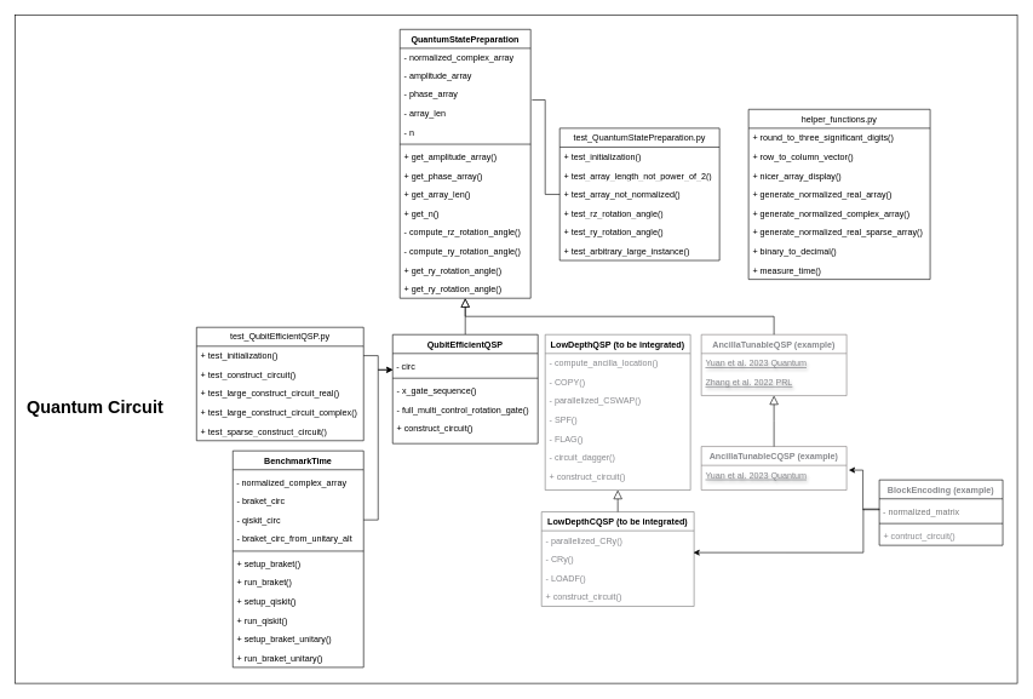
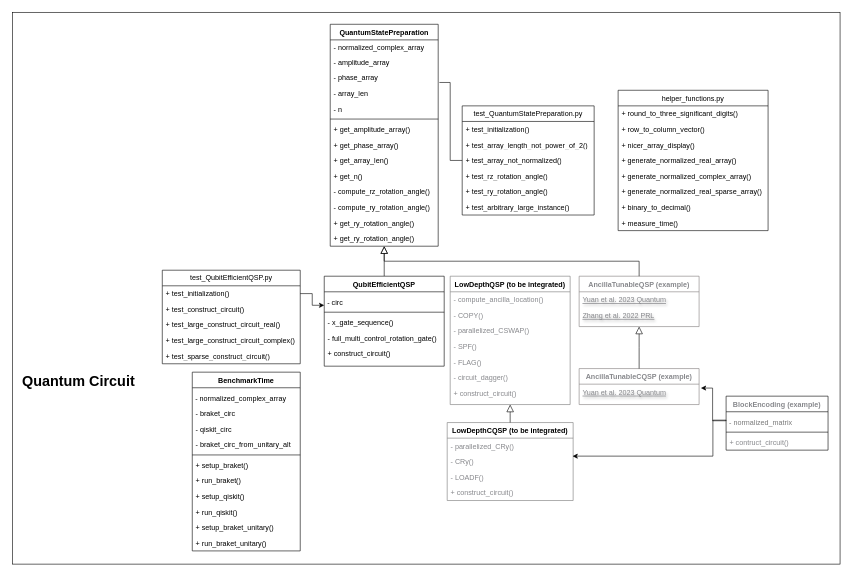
- <mxCell id="61" value="Quantum Circuit" style="text;strokeColor=none;fillColor=none;html=1;fontSize=24;fontStyle=1;verticalAlign=middle;align=center;" vertex="1" parent="1"><mxGeometry x="40" y="545" width="180" height="30" as="geometry" /></mxCell>
+ <mxCell id="61" value="Quantum Circuit" style="text;strokeColor=none;fillColor=none;html=1;fontSize=24;fontStyle=1;verticalAlign=middle;align=center;" vertex="1" parent="1"><mxGeometry x="40" y="620" width="180" height="30" as="geometry" /></mxCell>
- <mxCell id="48" style="edgeStyle=orthogonalEdgeStyle;rounded=0;orthogonalLoop=1;jettySize=auto;html=1;exitX=1;exitY=0.5;exitDx=0;exitDy=0;entryX=0;entryY=0.75;entryDx=0;entryDy=0;" edge="1" parent="1" source="22" target="78"><mxGeometry relative="1" as="geometry"><mxPoint x="540" y="499" as="targetPoint" /></mxGeometry></mxCell>
